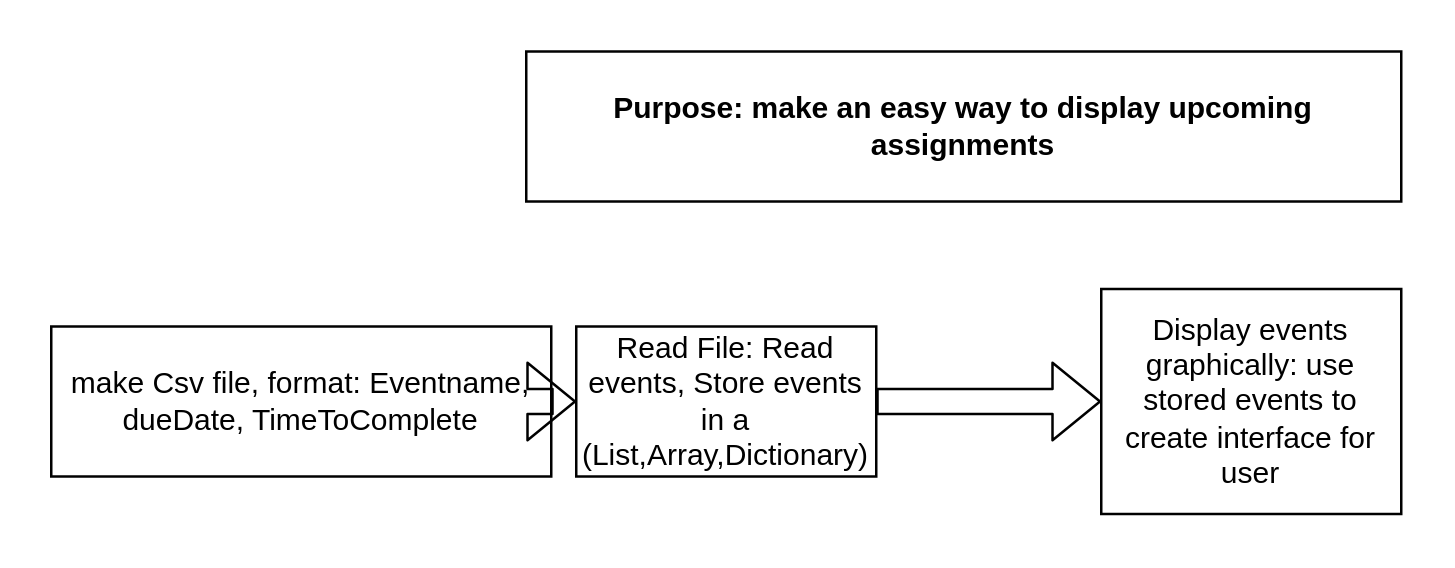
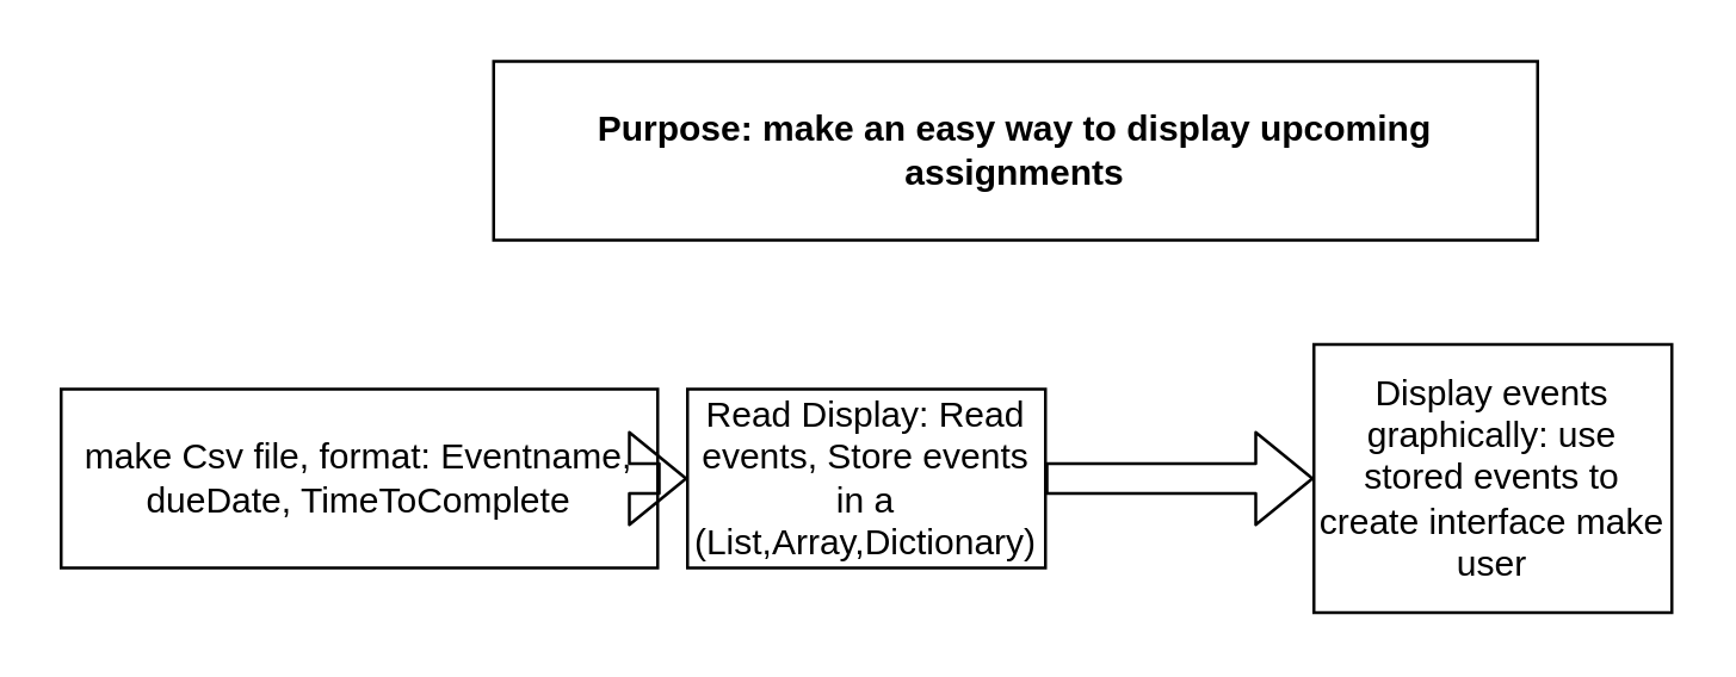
- <mxCell id="2" value="&lt;b&gt;Purpose: make an easy way to display upcoming assignments&lt;/b&gt;" style="rounded=0;whiteSpace=wrap;html=1;" vertex="1" parent="1"><mxGeometry x="210" y="20" width="350" height="60" as="geometry" /></mxCell>
+ <mxCell id="2" value="&lt;b&gt;Purpose: make an easy way to display upcoming assignments&lt;/b&gt;" style="rounded=0;whiteSpace=wrap;html=1;" vertex="1" parent="1"><mxGeometry x="165" y="20" width="350" height="60" as="geometry" /></mxCell>
- <mxCell id="5" value="Read File: Read events, Store events in a (List,Array,Dictionary)" style="rounded=0;whiteSpace=wrap;html=1;" vertex="1" parent="1"><mxGeometry x="230" y="130" width="120" height="60" as="geometry" /></mxCell>
+ <mxCell id="5" value="Read Display: Read events, Store events in a (List,Array,Dictionary)" style="rounded=0;whiteSpace=wrap;html=1;" vertex="1" parent="1"><mxGeometry x="230" y="130" width="120" height="60" as="geometry" /></mxCell>
- <mxCell id="7" value="Display events graphically: use stored events to create interface for user" style="rounded=0;whiteSpace=wrap;html=1;" vertex="1" parent="1"><mxGeometry x="440" y="115" width="120" height="90" as="geometry" /></mxCell>
+ <mxCell id="7" value="Display events graphically: use stored events to create interface make user" style="rounded=0;whiteSpace=wrap;html=1;" vertex="1" parent="1"><mxGeometry x="440" y="115" width="120" height="90" as="geometry" /></mxCell>
